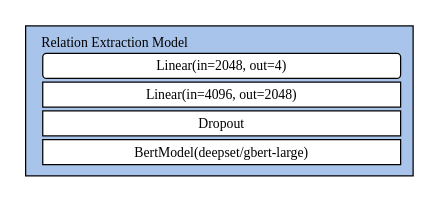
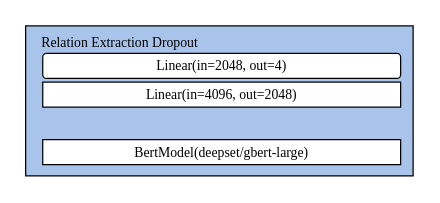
- <mxCell id="2" value="&amp;nbsp; &amp;nbsp; Relation Extraction Model" style="rounded=0;whiteSpace=wrap;html=1;fontFamily=Times New Roman;fontSize=11;align=left;verticalAlign=top;labelBackgroundColor=none;fillColor=#A9C4EB;" parent="1" vertex="1"><mxGeometry x="20" y="20" width="310" height="120" as="geometry" /></mxCell>
+ <mxCell id="2" value="&amp;nbsp; &amp;nbsp; Relation Extraction Dropout" style="rounded=0;whiteSpace=wrap;html=1;fontFamily=Times New Roman;fontSize=11;align=left;verticalAlign=top;labelBackgroundColor=none;fillColor=#A9C4EB;" parent="1" vertex="1"><mxGeometry x="20" y="20" width="310" height="120" as="geometry" /></mxCell>
- <mxCell id="4" value="&lt;font style=&quot;font-size: 11px;&quot;&gt;&lt;span style=&quot;font-size: 11px;&quot;&gt;Dropout&lt;br style=&quot;font-size: 11px;&quot;&gt;&lt;/span&gt;&lt;/font&gt;" style="rounded=0;whiteSpace=wrap;html=1;fontSize=11;fontFamily=Times New Roman;" parent="1" vertex="1"><mxGeometry x="33.7" y="88" width="286.3" height="20" as="geometry" /></mxCell>
